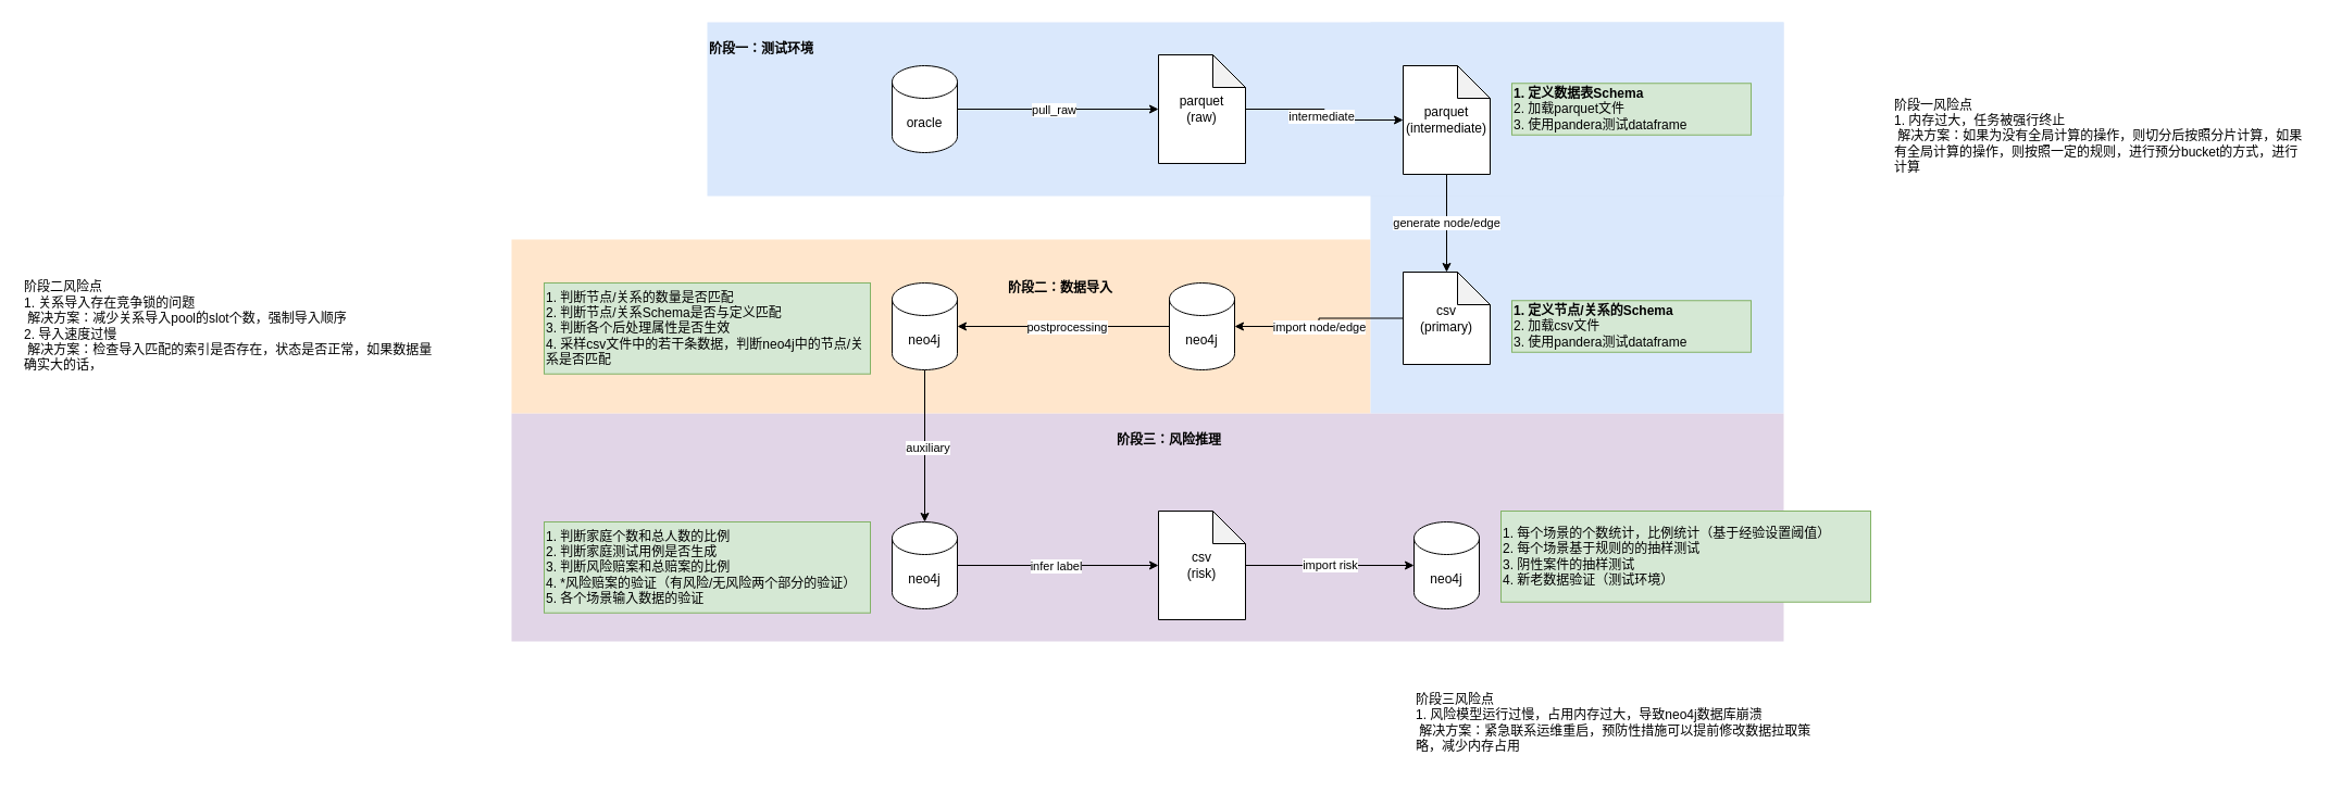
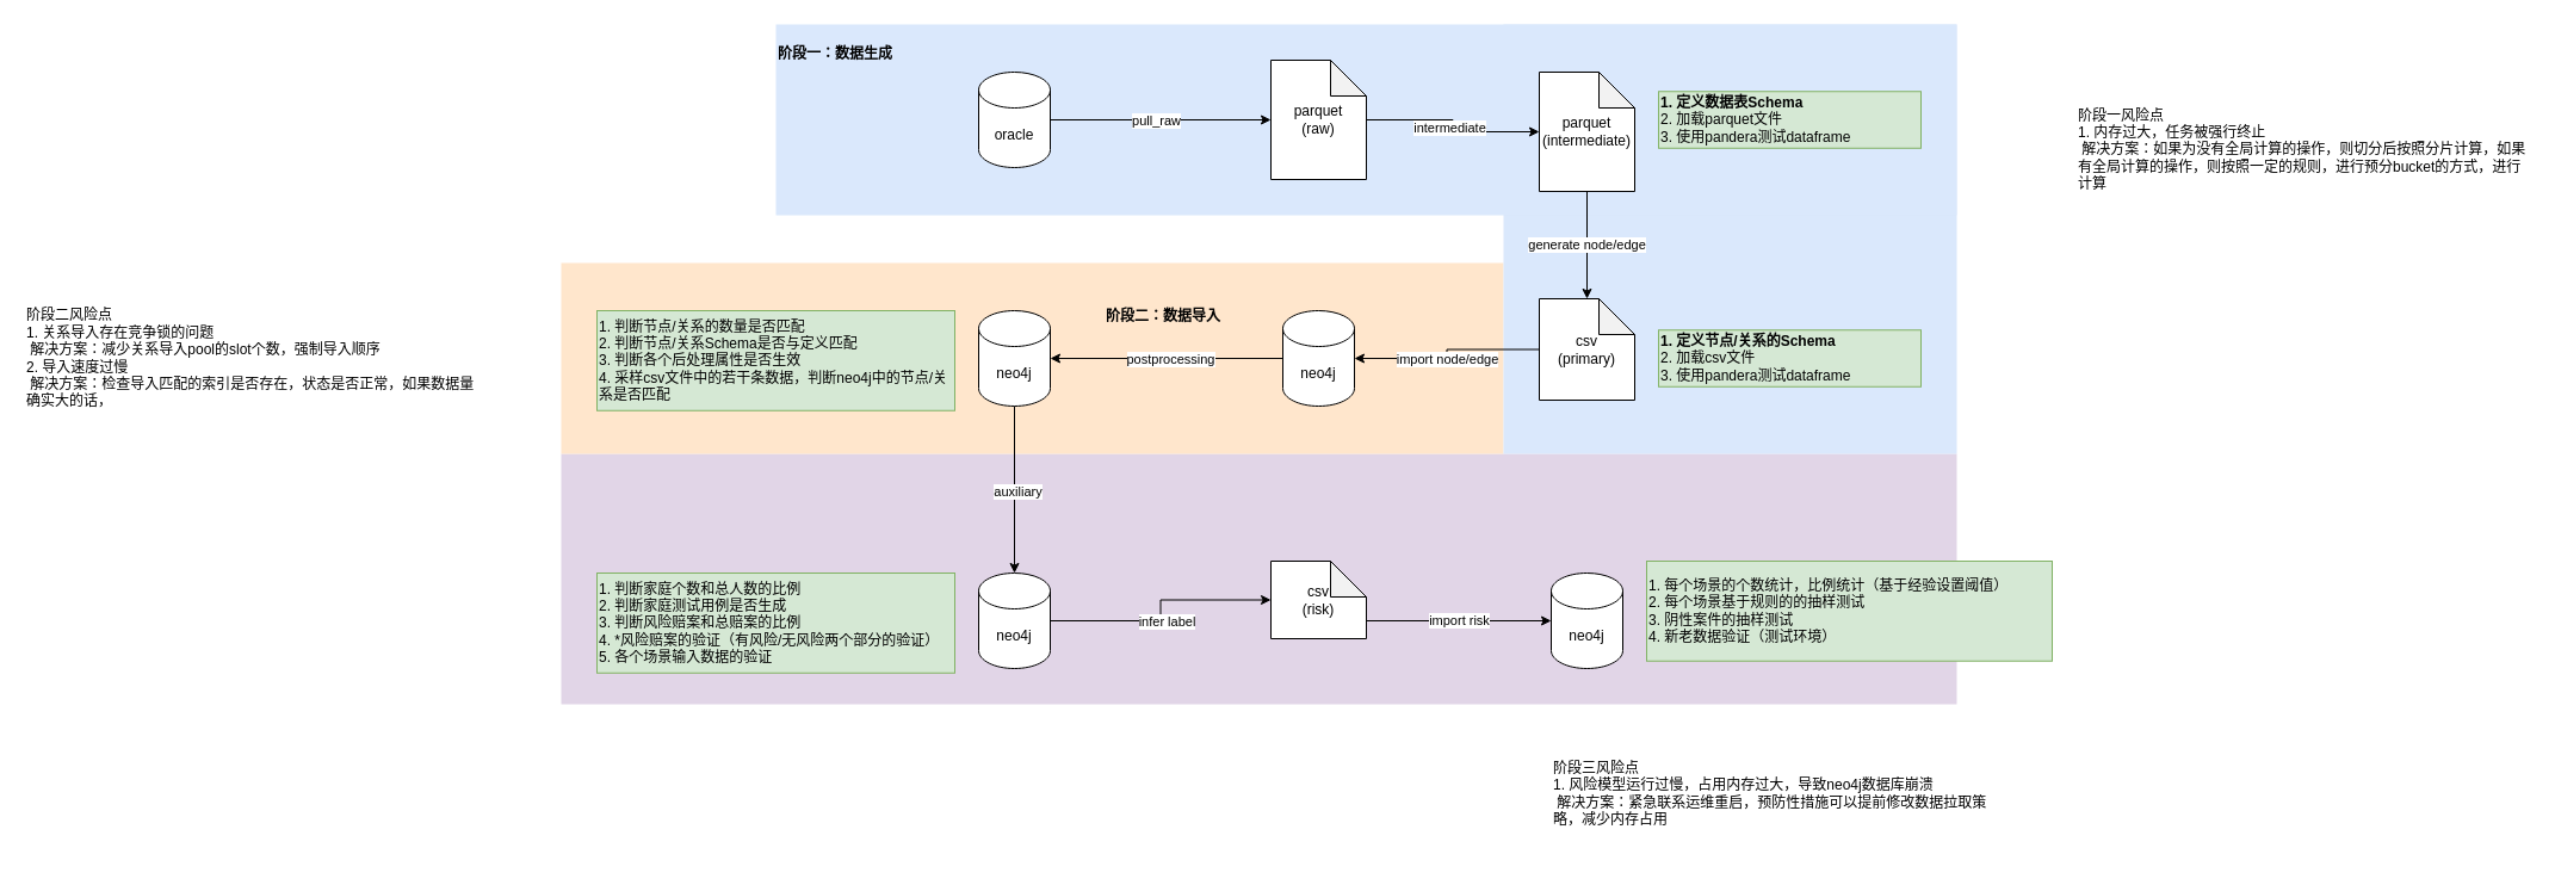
- <mxCell id="35" value="阶段一：测试环境" style="text;html=1;strokeColor=none;fillColor=none;align=left;verticalAlign=middle;whiteSpace=wrap;rounded=0;fontStyle=1" vertex="1" parent="1"><mxGeometry x="650" y="20" width="110" height="50" as="geometry" /></mxCell>
+ <mxCell id="35" value="阶段一：数据生成" style="text;html=1;strokeColor=none;fillColor=none;align=left;verticalAlign=middle;whiteSpace=wrap;rounded=0;fontStyle=1" vertex="1" parent="1"><mxGeometry x="650" y="20" width="110" height="50" as="geometry" /></mxCell>
- <mxCell id="37" value="阶段三：风险推理" style="text;html=1;strokeColor=none;fillColor=none;align=left;verticalAlign=middle;whiteSpace=wrap;rounded=0;fontStyle=1" vertex="1" parent="1"><mxGeometry x="1025" y="380" width="110" height="50" as="geometry" /></mxCell>
- <mxCell id="28" value="csv&lt;br&gt;(risk)" style="shape=note;whiteSpace=wrap;html=1;backgroundOutline=1;darkOpacity=0.05;" vertex="1" parent="1"><mxGeometry x="1065" y="470" width="80" height="100" as="geometry" /></mxCell>
+ <mxCell id="28" value="csv&lt;br&gt;(risk)" style="shape=note;whiteSpace=wrap;html=1;backgroundOutline=1;darkOpacity=0.05;" vertex="1" parent="1"><mxGeometry x="1065" y="470" width="80" height="65" as="geometry" /></mxCell>
